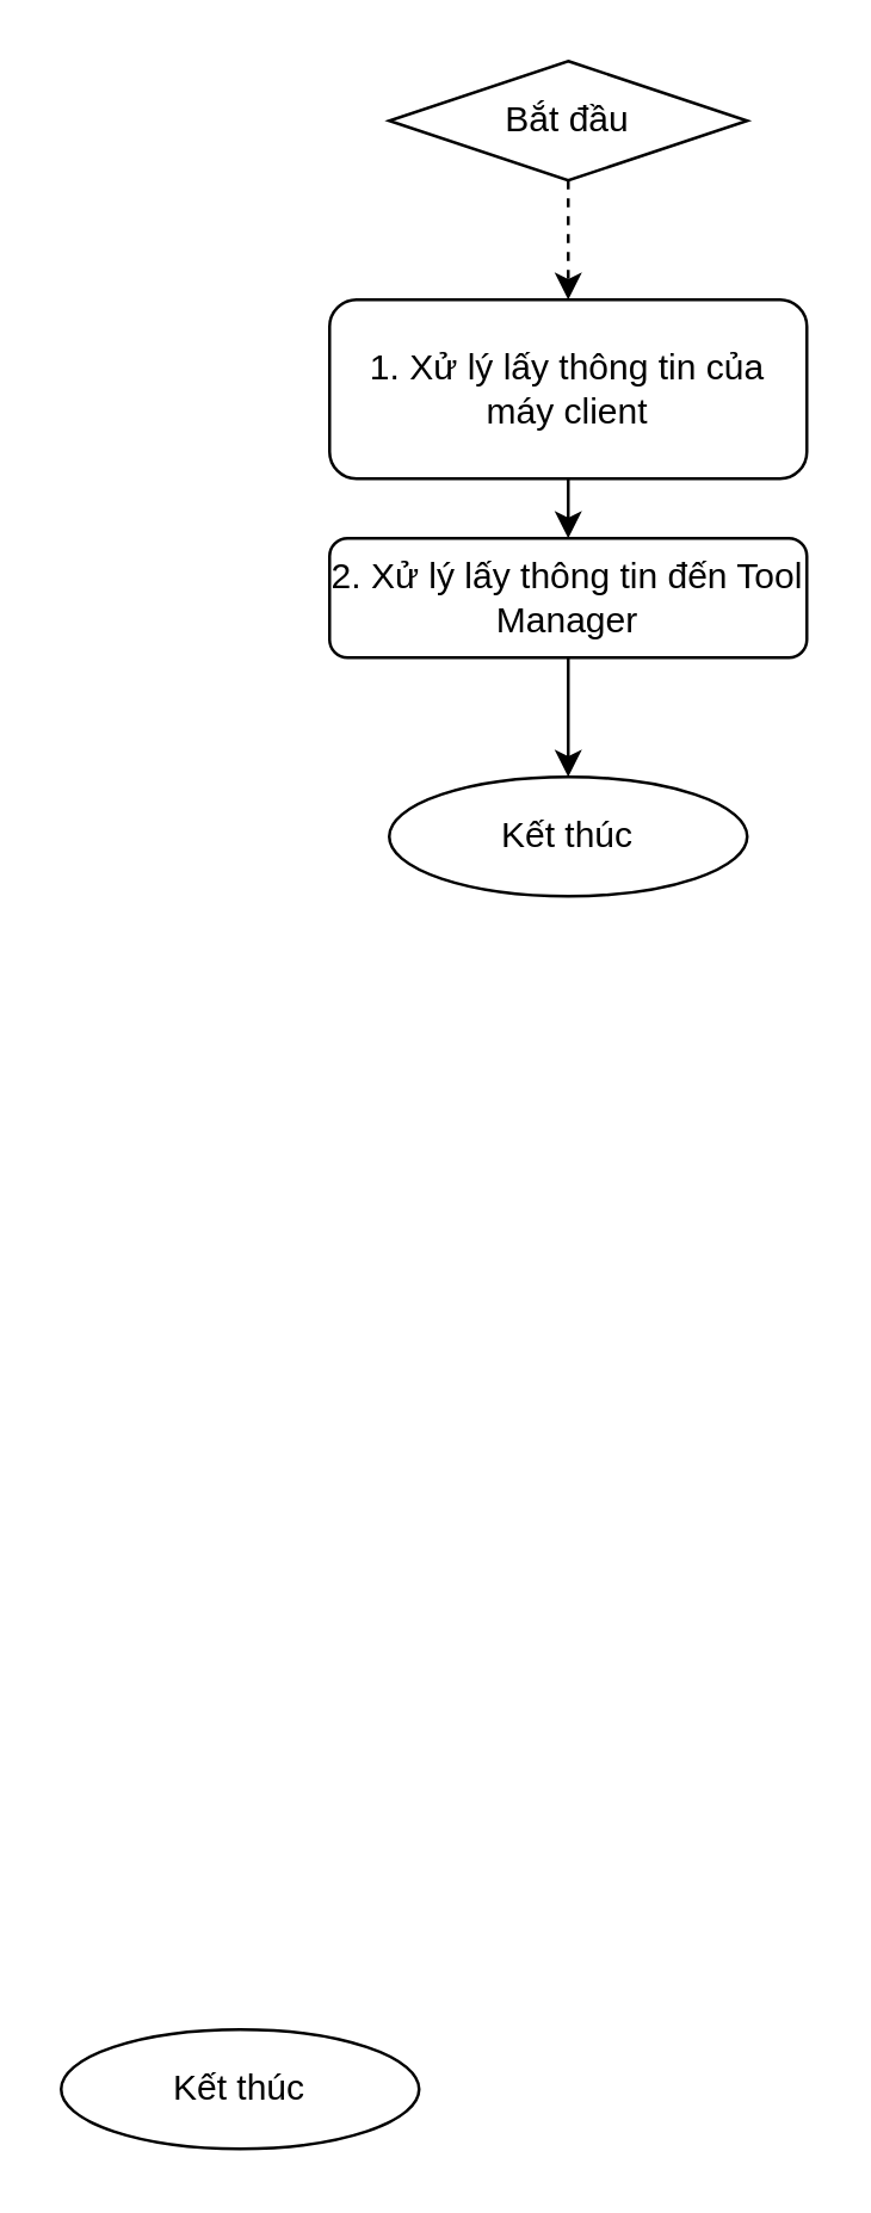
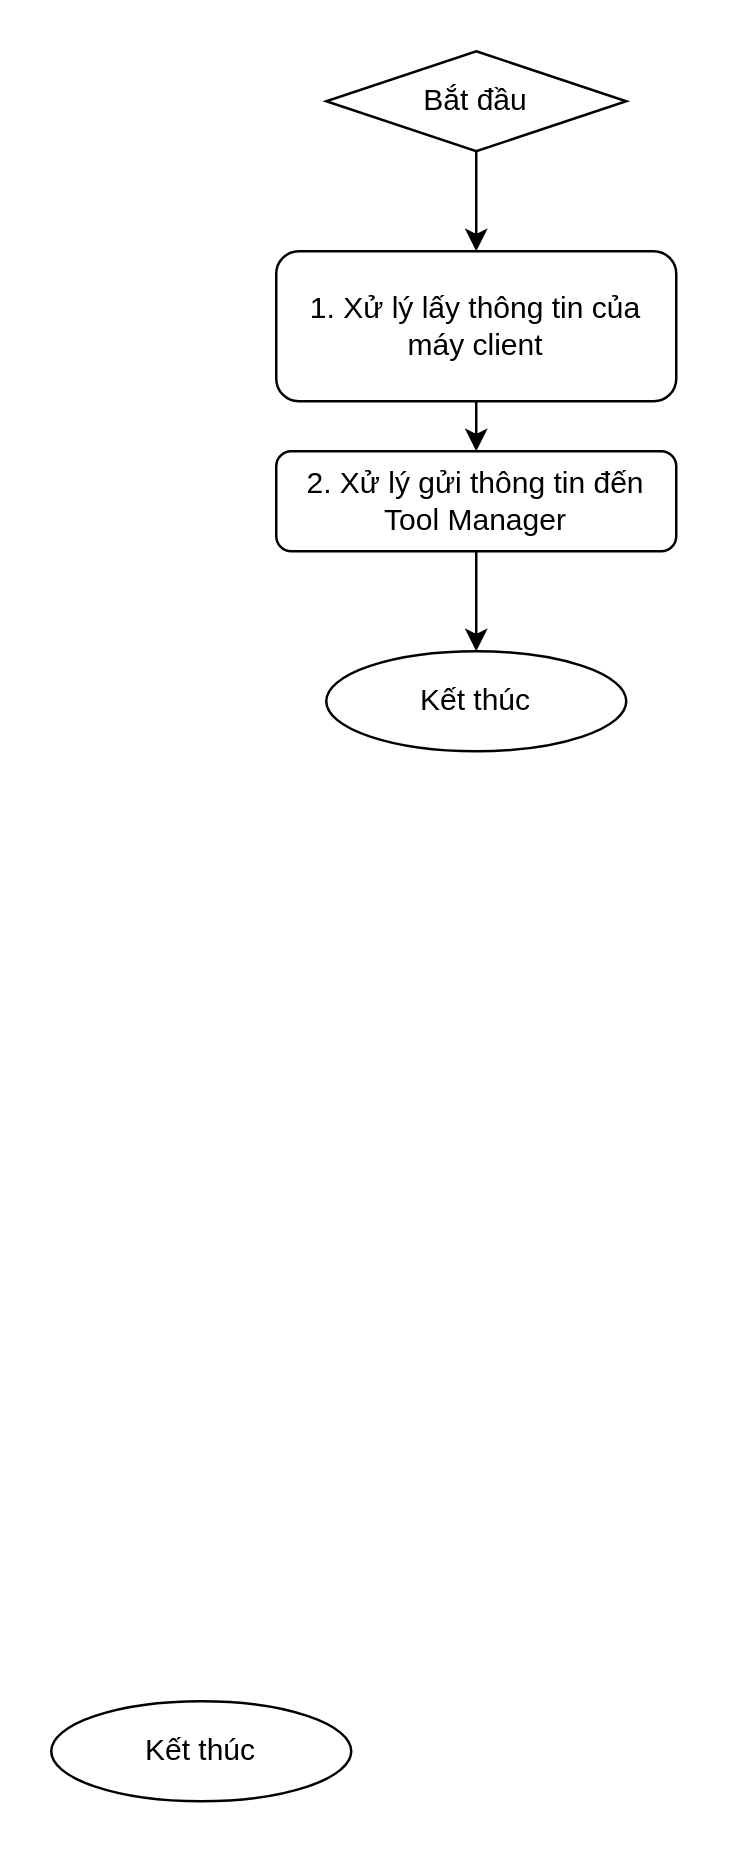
- <mxCell id="4" style="edgeStyle=orthogonalEdgeStyle;rounded=0;orthogonalLoop=1;jettySize=auto;html=1;exitX=0.5;exitY=1;exitDx=0;exitDy=0;entryX=0.5;entryY=0;entryDx=0;entryDy=0;dashed=1;" edge="1" parent="1" source="5" target="3"><mxGeometry relative="1" as="geometry" /></mxCell>
+ <mxCell id="4" style="edgeStyle=orthogonalEdgeStyle;rounded=0;orthogonalLoop=1;jettySize=auto;html=1;exitX=0.5;exitY=1;exitDx=0;exitDy=0;entryX=0.5;entryY=0;entryDx=0;entryDy=0;" edge="1" parent="1" source="5" target="3"><mxGeometry relative="1" as="geometry" /></mxCell>
- <mxCell id="9" value="2. Xử lý lấy thông tin đến Tool Manager" style="rounded=1;whiteSpace=wrap;html=1;fontSize=12;glass=0;strokeWidth=1;shadow=0;" vertex="1" parent="1"><mxGeometry x="110" y="180" width="160" height="40" as="geometry" /></mxCell>
+ <mxCell id="9" value="2. Xử lý gửi thông tin đến Tool Manager" style="rounded=1;whiteSpace=wrap;html=1;fontSize=12;glass=0;strokeWidth=1;shadow=0;" vertex="1" parent="1"><mxGeometry x="110" y="180" width="160" height="40" as="geometry" /></mxCell>
